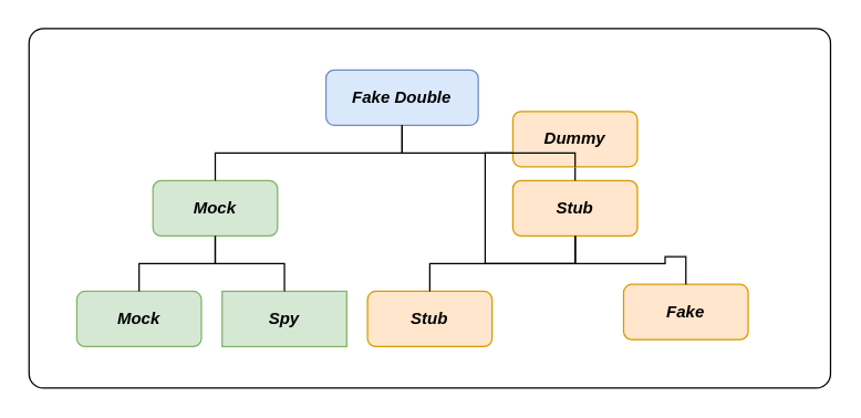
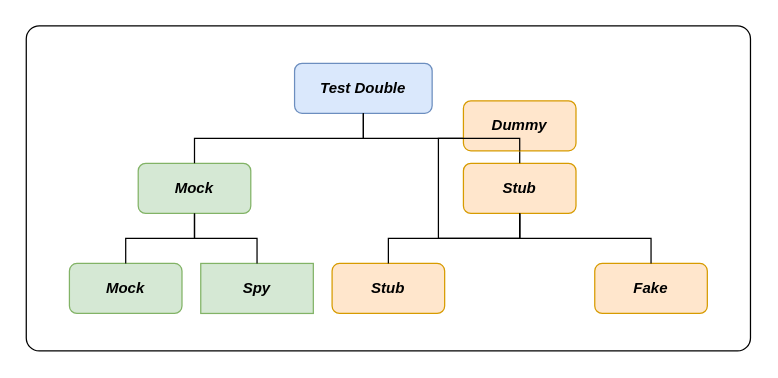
- <mxCell id="4" value="&lt;i&gt;Fake Double&lt;/i&gt;" style="rounded=1;whiteSpace=wrap;html=1;fontStyle=1;fillColor=#dae8fc;strokeColor=#6c8ebf;" parent="3" vertex="1"><mxGeometry x="180" width="110" height="40" as="geometry" /></mxCell>
+ <mxCell id="4" value="&lt;i&gt;Test Double&lt;/i&gt;" style="rounded=1;whiteSpace=wrap;html=1;fontStyle=1;fillColor=#dae8fc;strokeColor=#6c8ebf;" parent="3" vertex="1"><mxGeometry x="180" width="110" height="40" as="geometry" /></mxCell>
- <mxCell id="17" value="&lt;i&gt;Fake&lt;/i&gt;" style="rounded=1;whiteSpace=wrap;html=1;fontStyle=1;fillColor=#ffe6cc;strokeColor=#d79b00;" parent="3" vertex="1"><mxGeometry x="395" y="155" width="90" height="40" as="geometry" /></mxCell>
+ <mxCell id="17" value="&lt;i&gt;Fake&lt;/i&gt;" style="rounded=1;whiteSpace=wrap;html=1;fontStyle=1;fillColor=#ffe6cc;strokeColor=#d79b00;" parent="3" vertex="1"><mxGeometry x="420" y="160" width="90" height="40" as="geometry" /></mxCell>
